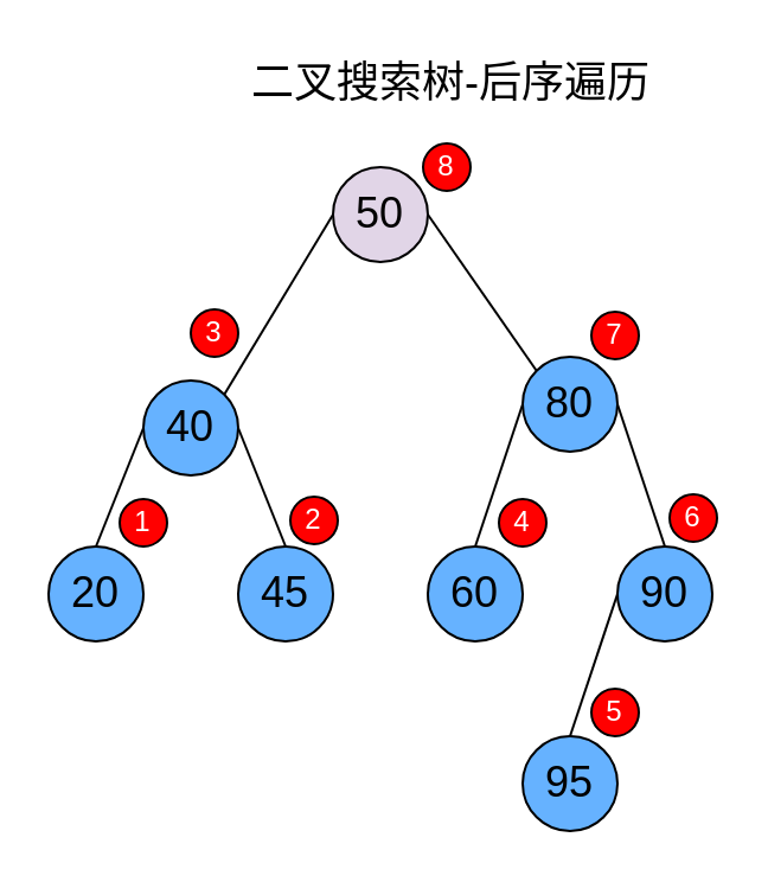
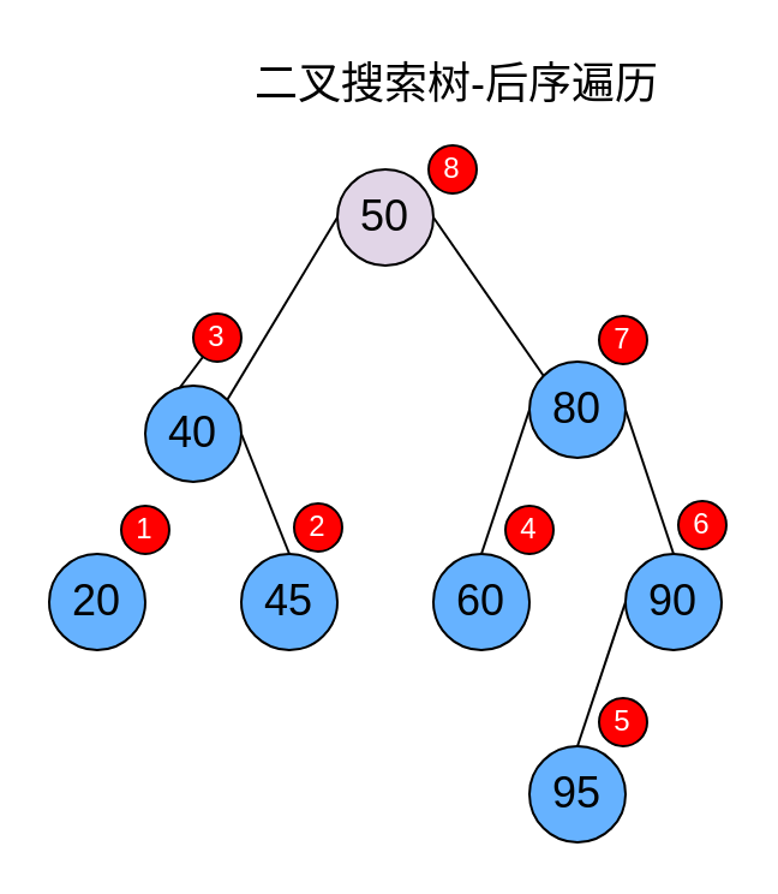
- <mxCell id="6" style="edgeStyle=none;html=1;exitX=0;exitY=0.5;exitDx=0;exitDy=0;entryX=0.5;entryY=0;entryDx=0;entryDy=0;endArrow=none;endFill=0;" parent="1" source="7" target="9" edge="1"><mxGeometry relative="1" as="geometry" /></mxCell>
+ <mxCell id="6" style="edgeStyle=none;html=1;exitX=0;exitY=0.5;exitDx=0;exitDy=0;endArrow=none;endFill=0;" parent="1" source="7" target="23" edge="1"><mxGeometry relative="1" as="geometry" /></mxCell>
